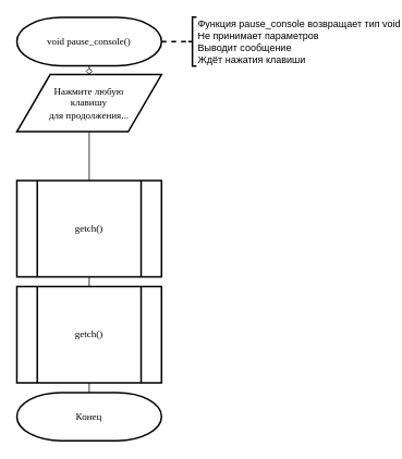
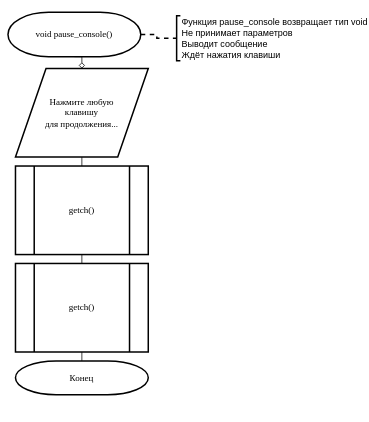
- <mxCell id="4" value="&lt;font face=&quot;Times New Roman&quot;&gt;void pause_console()&lt;/font&gt;" style="strokeWidth=2;html=1;shape=mxgraph.flowchart.terminator;whiteSpace=wrap;" vertex="1" parent="1"><mxGeometry x="20" y="21" width="177.165" height="59.055" as="geometry" /></mxCell>
+ <mxCell id="4" value="&lt;font face=&quot;Times New Roman&quot;&gt;void pause_console()&lt;/font&gt;" style="strokeWidth=2;html=1;shape=mxgraph.flowchart.terminator;whiteSpace=wrap;" vertex="1" parent="1"><mxGeometry x="10" y="16" width="177.165" height="59.055" as="geometry" /></mxCell>
- <mxCell id="6" value="&lt;font face=&quot;Times New Roman&quot;&gt;Нажмите любую &lt;br&gt;клавишу&lt;br&gt;для продолжения...&lt;/font&gt;" style="shape=parallelogram;html=1;strokeWidth=2;perimeter=parallelogramPerimeter;whiteSpace=wrap;rounded=0;arcSize=12;size=0.23;" vertex="1" parent="1"><mxGeometry x="20" y="91" width="177.165" height="70" as="geometry" /></mxCell>
+ <mxCell id="6" value="&lt;font face=&quot;Times New Roman&quot;&gt;Нажмите любую &lt;br&gt;клавишу&lt;br&gt;для продолжения...&lt;/font&gt;" style="shape=parallelogram;html=1;strokeWidth=2;perimeter=parallelogramPerimeter;whiteSpace=wrap;rounded=0;arcSize=12;size=0.23;" vertex="1" parent="1"><mxGeometry x="20" y="91" width="177.165" height="118.11" as="geometry" /></mxCell>
- <mxCell id="11" value="&lt;font face=&quot;Times New Roman&quot;&gt;Конец&lt;/font&gt;" style="strokeWidth=2;html=1;shape=mxgraph.flowchart.terminator;whiteSpace=wrap;" vertex="1" parent="1"><mxGeometry x="20" y="481" width="177.165" height="59.055" as="geometry" /></mxCell>
+ <mxCell id="11" value="&lt;font face=&quot;Times New Roman&quot;&gt;Конец&lt;/font&gt;" style="strokeWidth=2;html=1;shape=mxgraph.flowchart.terminator;whiteSpace=wrap;" vertex="1" parent="1"><mxGeometry x="20" y="481" width="177.165" height="45" as="geometry" /></mxCell>
